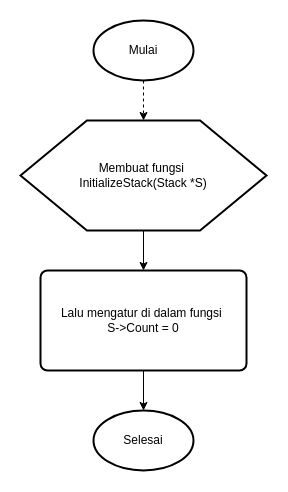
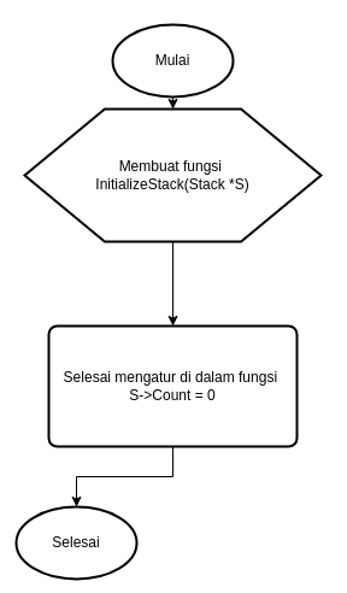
- <mxCell id="5" value="Membuat fungsi&amp;nbsp;&lt;br&gt;InitializeStack(Stack *S)" style="verticalLabelPosition=middle;verticalAlign=middle;shape=hexagon;perimeter=hexagonPerimeter2;arcSize=6;size=0.27;labelPosition=center;align=center;html=1;labelBackgroundColor=none;textShadow=0;whiteSpace=wrap;horizontal=1;strokeWidth=2;" vertex="1" parent="1"><mxGeometry x="20" y="120" width="246" height="110" as="geometry" /></mxCell>
+ <mxCell id="5" value="Membuat fungsi&amp;nbsp;&lt;br&gt;InitializeStack(Stack *S)" style="verticalLabelPosition=middle;verticalAlign=middle;shape=hexagon;perimeter=hexagonPerimeter2;arcSize=6;size=0.27;labelPosition=center;align=center;html=1;labelBackgroundColor=none;textShadow=0;whiteSpace=wrap;horizontal=1;strokeWidth=2;" vertex="1" parent="1"><mxGeometry x="20" y="90" width="246" height="110" as="geometry" /></mxCell>
- <mxCell id="7" value="Lalu mengatur di dalam fungsi&amp;nbsp;&lt;div&gt;S-&amp;gt;Count = 0&lt;/div&gt;" style="rounded=1;whiteSpace=wrap;html=1;absoluteArcSize=1;arcSize=14;strokeWidth=2;" vertex="1" parent="1"><mxGeometry x="40" y="270" width="206" height="100" as="geometry" /></mxCell>
+ <mxCell id="7" value="Selesai mengatur di dalam fungsi&amp;nbsp;&lt;div&gt;S-&amp;gt;Count = 0&lt;/div&gt;" style="rounded=1;whiteSpace=wrap;html=1;absoluteArcSize=1;arcSize=14;strokeWidth=2;" vertex="1" parent="1"><mxGeometry x="40" y="270" width="206" height="100" as="geometry" /></mxCell>
- <mxCell id="8" value="Selesai" style="strokeWidth=2;html=1;shape=mxgraph.flowchart.start_1;whiteSpace=wrap;" vertex="1" parent="1"><mxGeometry x="93" y="410" width="100" height="60" as="geometry" /></mxCell>
+ <mxCell id="8" value="Selesai" style="strokeWidth=2;html=1;shape=mxgraph.flowchart.start_1;whiteSpace=wrap;" vertex="1" parent="1"><mxGeometry x="13" y="420" width="100" height="60" as="geometry" /></mxCell>
